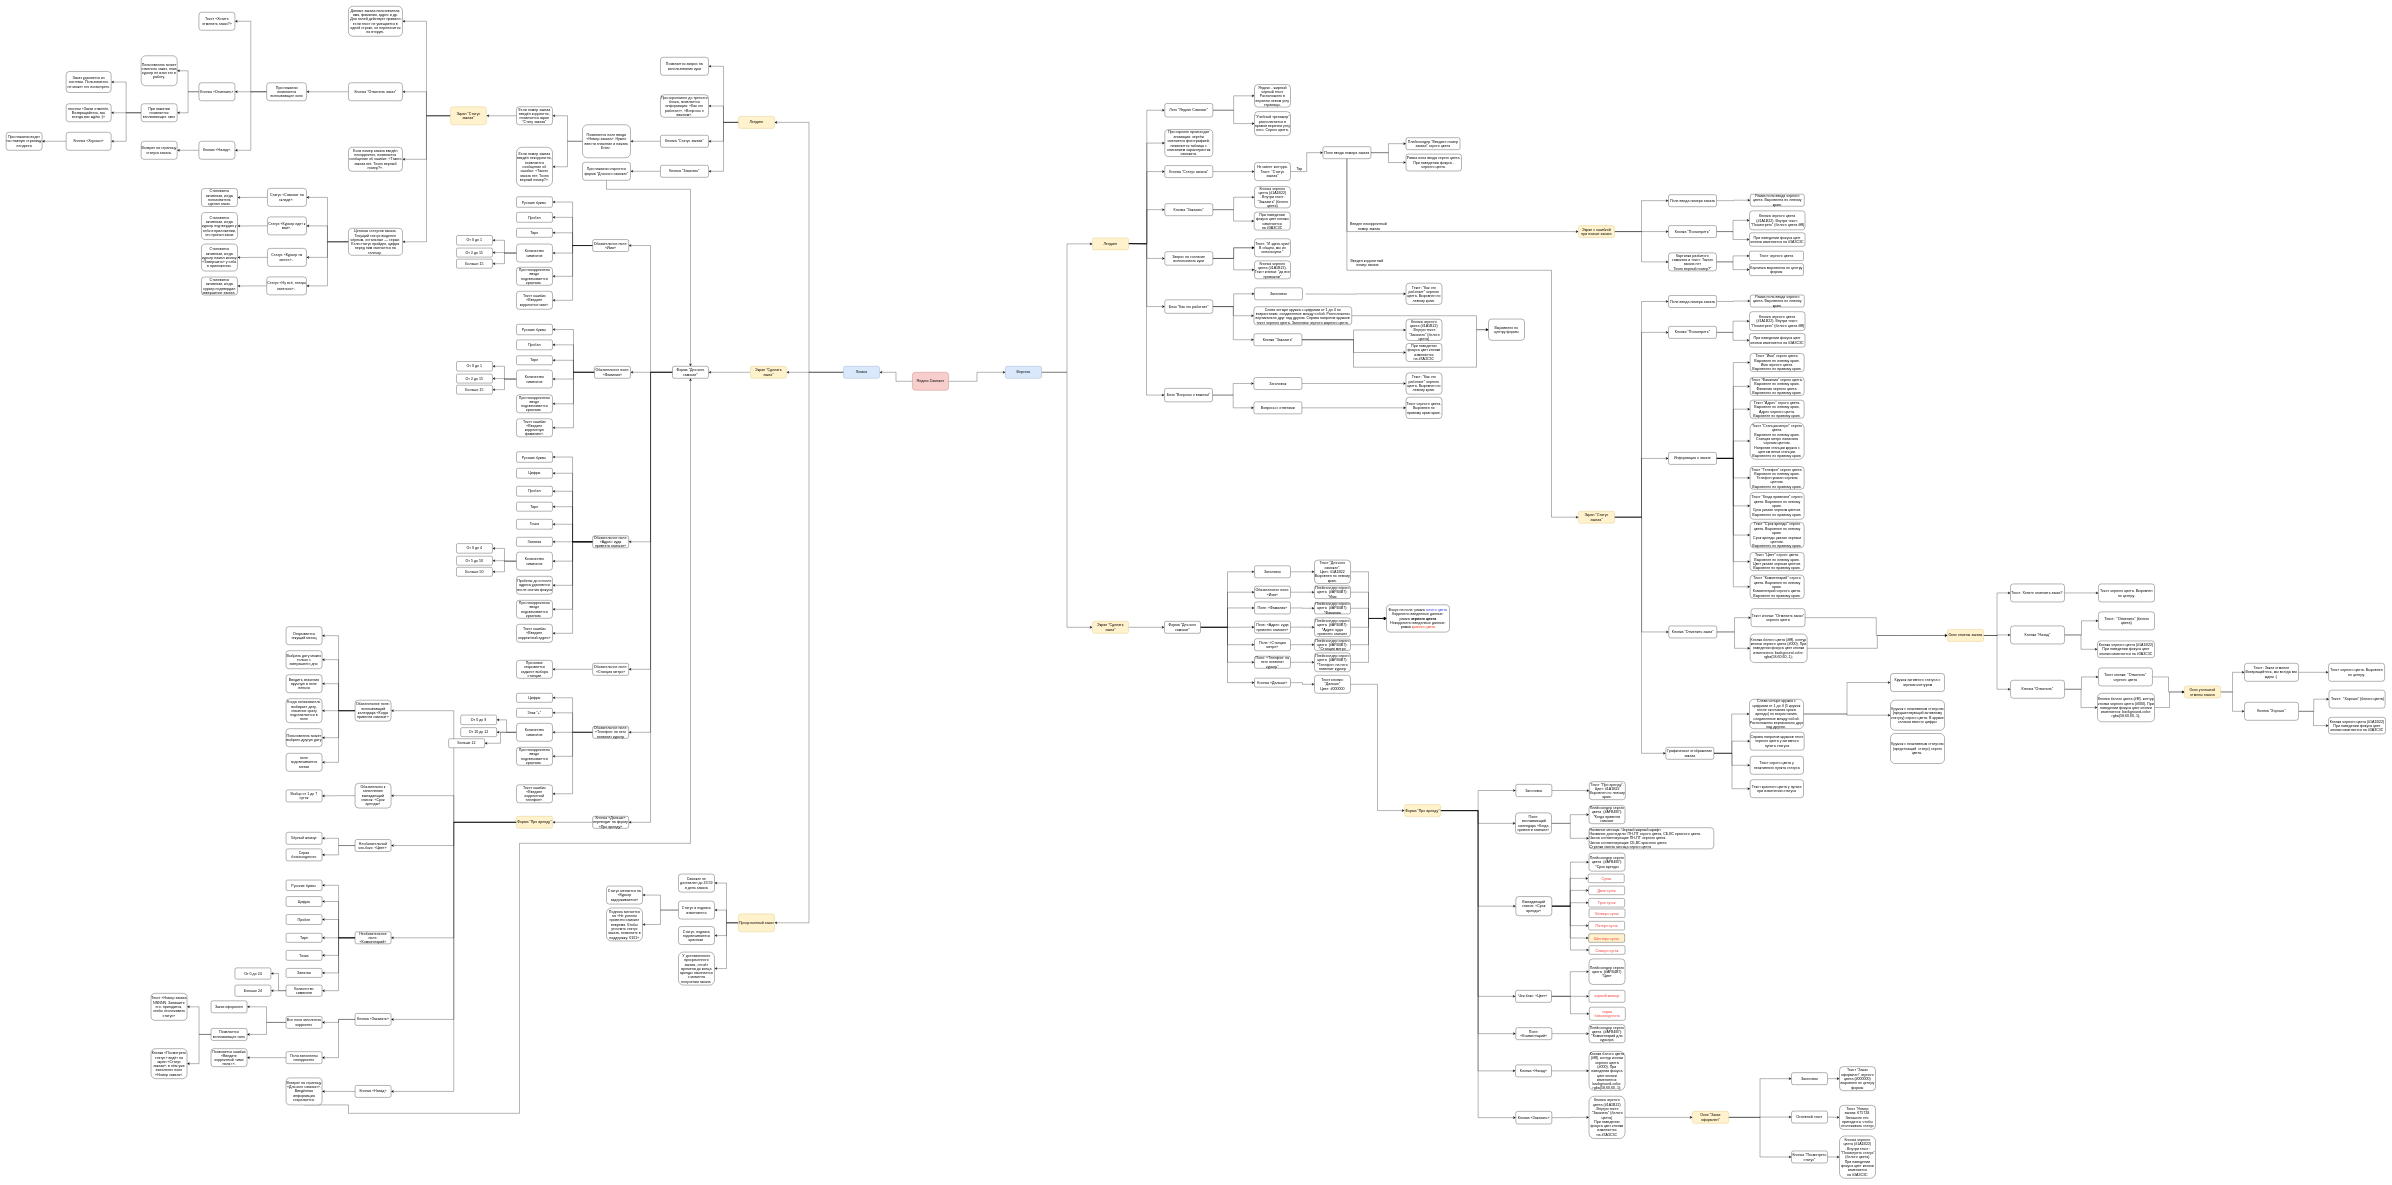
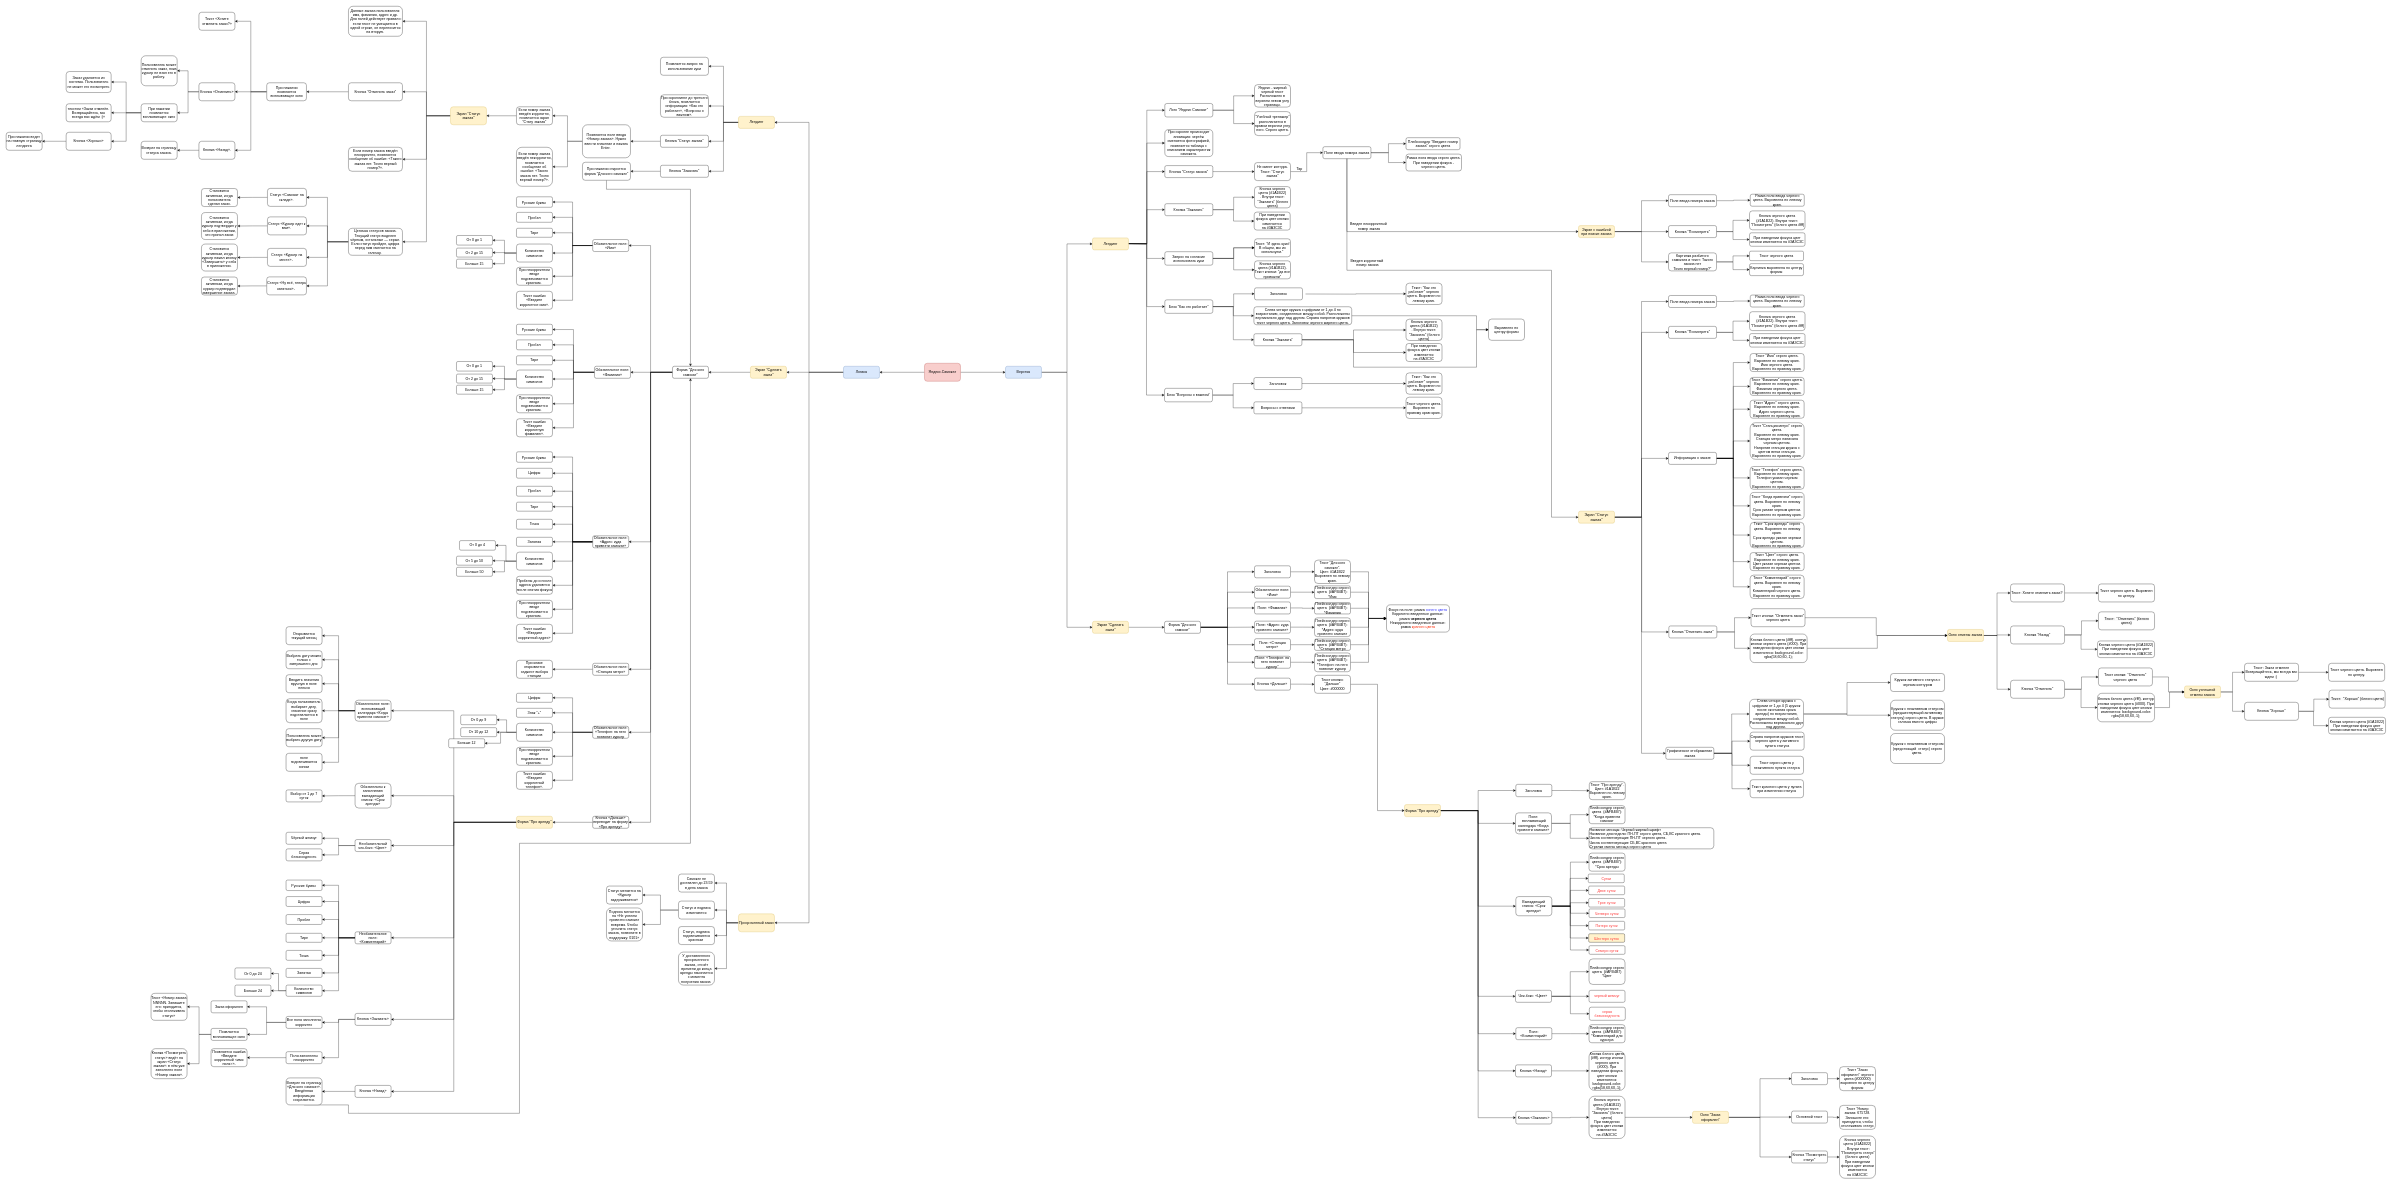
- <mxCell id="4" value="Яндекс.Самокат" style="rounded=1;whiteSpace=wrap;html=1;fillColor=#f8cecc;strokeColor=#b85450;" parent="1" vertex="1"><mxGeometry x="3041" y="1240" width="120" height="60" as="geometry" /></mxCell>
+ <mxCell id="4" value="Яндекс.Самокат" style="rounded=1;whiteSpace=wrap;html=1;fillColor=#f8cecc;strokeColor=#b85450;" parent="1" vertex="1"><mxGeometry x="3081" y="1210" width="120" height="60" as="geometry" /></mxCell>
- <mxCell id="512" value="От 0 до 4" style="rounded=1;whiteSpace=wrap;html=1;" vertex="1" parent="1"><mxGeometry x="1521" y="1811" width="120" height="32" as="geometry" /></mxCell>
+ <mxCell id="512" value="От 0 до 4" style="rounded=1;whiteSpace=wrap;html=1;" vertex="1" parent="1"><mxGeometry x="1531" y="1801" width="120" height="32" as="geometry" /></mxCell>
- <mxCell id="232" value="Кнопка «Дальше»" style="rounded=1;whiteSpace=wrap;html=1;" parent="1" vertex="1"><mxGeometry x="4181" y="2259.5" width="120" height="30" as="geometry" /></mxCell>
+ <mxCell id="232" value="Кнопка «Дальше»" style="rounded=1;whiteSpace=wrap;html=1;" parent="1" vertex="1"><mxGeometry x="4181" y="2259.5" width="120" height="40" as="geometry" /></mxCell>
- <mxCell id="212" value="Текст ошибки «Введите корректный телефон»." style="rounded=1;whiteSpace=wrap;html=1;" parent="1" vertex="1"><mxGeometry x="1721" y="2615" width="120" height="60" as="geometry" /></mxCell>
+ <mxCell id="212" value="Текст ошибки «Введите корректный телефон»." style="rounded=1;whiteSpace=wrap;html=1;" parent="1" vertex="1"><mxGeometry x="1721" y="2570" width="120" height="60" as="geometry" /></mxCell>
+ <mxCell id="270" style="edgeStyle=orthogonalEdgeStyle;rounded=0;orthogonalLoop=1;jettySize=auto;html=1;exitX=1;exitY=0.5;exitDx=0;exitDy=0;entryX=0;entryY=0.5;entryDx=0;entryDy=0;" edge="1" parent="1" source="274" target="491"><mxGeometry relative="1" as="geometry" /></mxCell>
